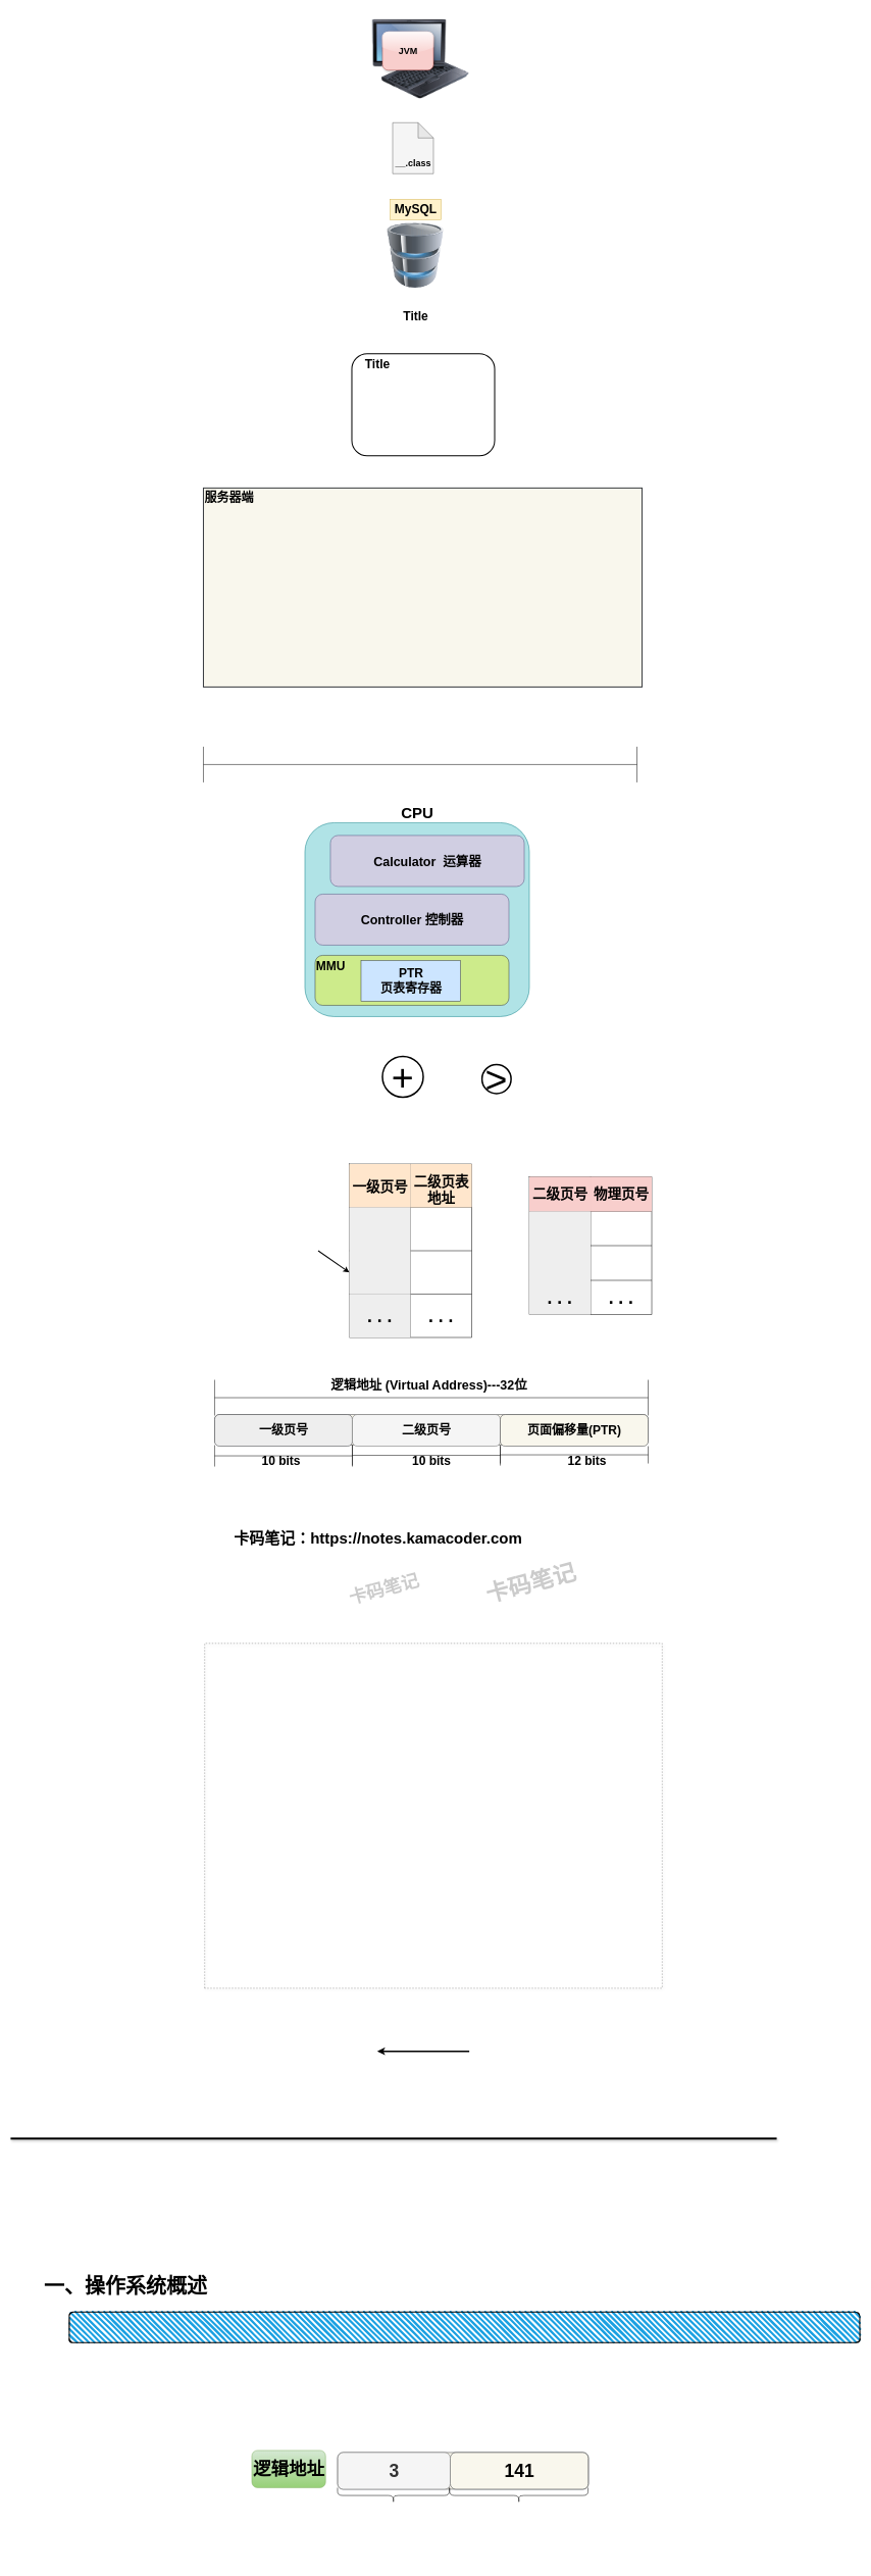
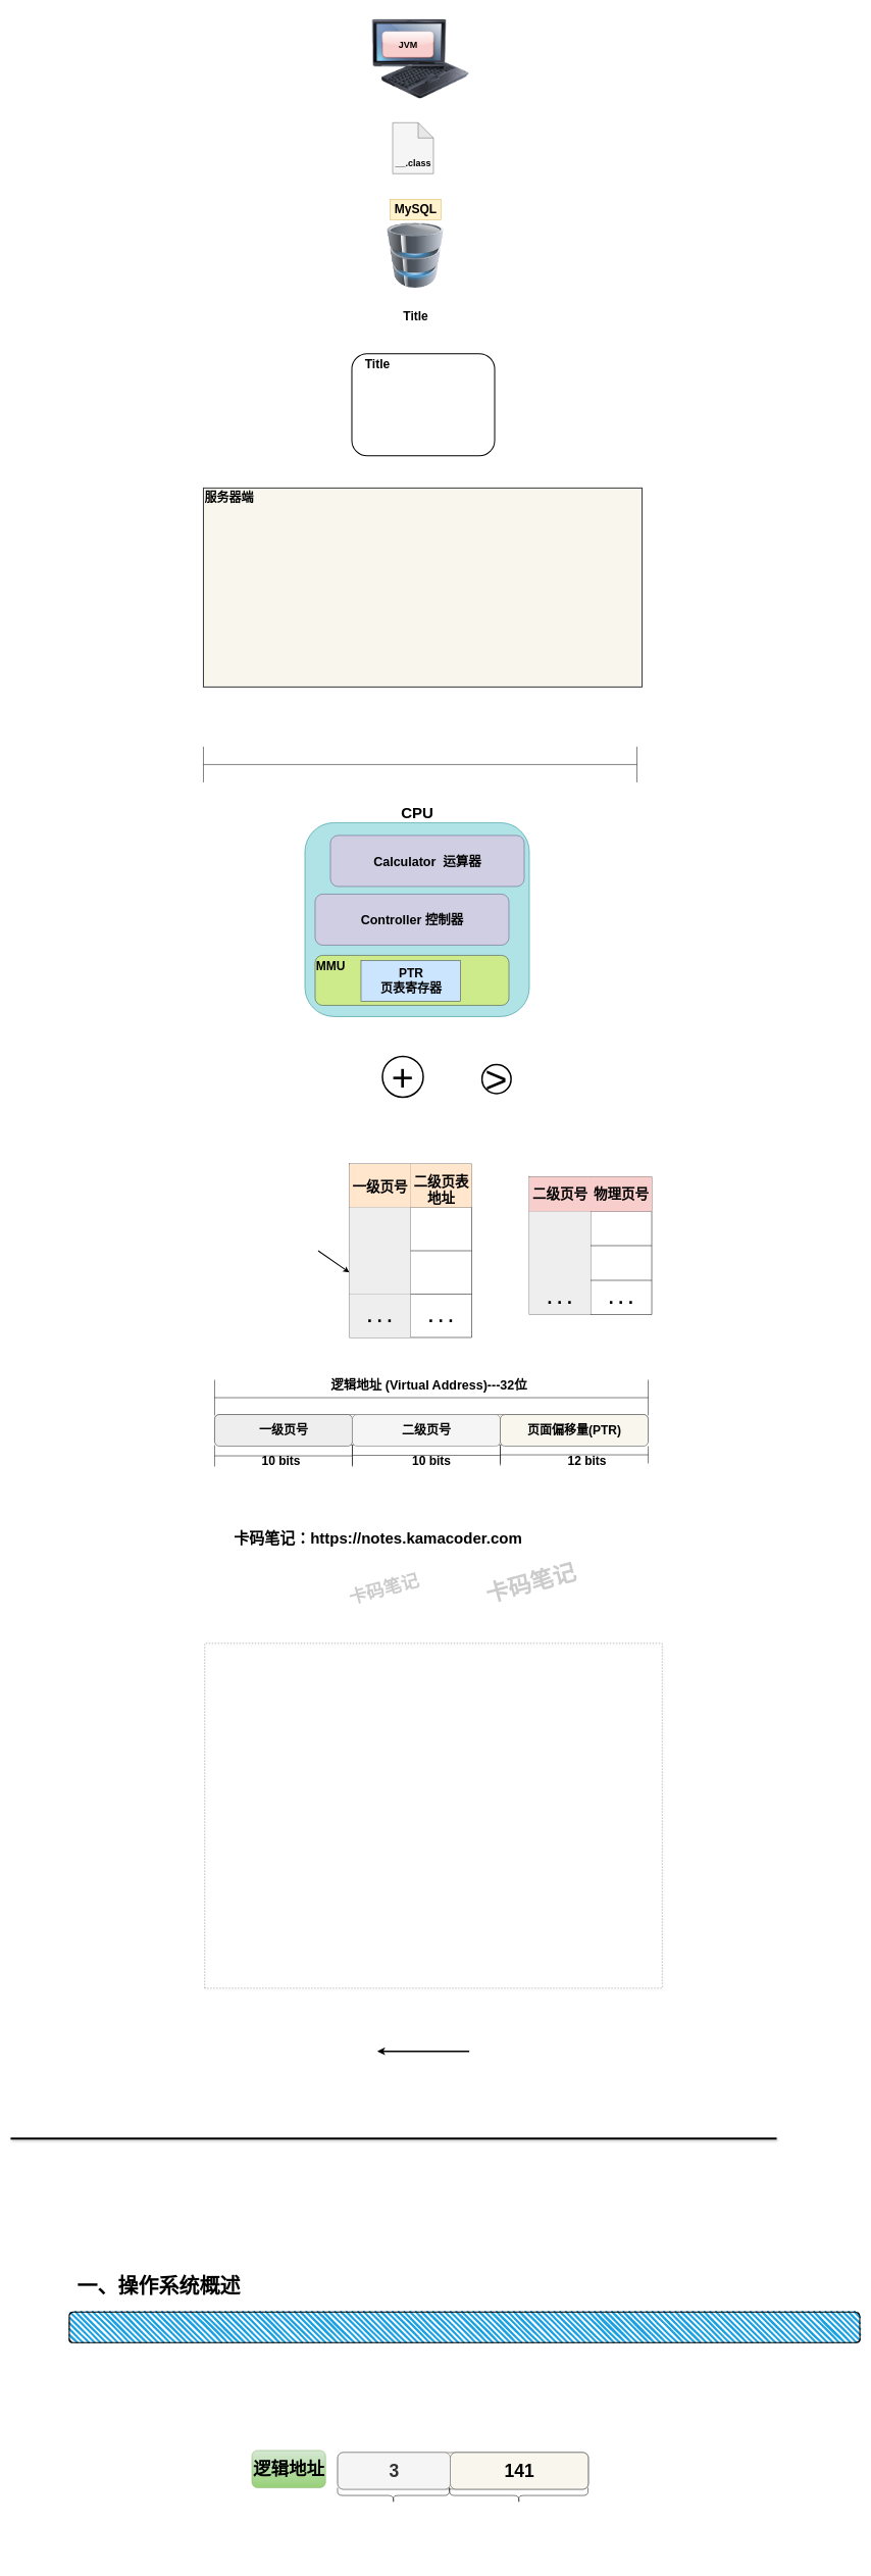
- <mxCell id="32" value="&lt;font style=&quot;font-size: 18px&quot;&gt;JVM&lt;/font&gt;" style="text;strokeColor=#b85450;fillColor=#f8cecc;html=1;fontSize=18;fontStyle=1;verticalAlign=middle;align=center;rounded=1;shadow=1;sketch=0;glass=1;" parent="1" vertex="1"><mxGeometry x="749" y="62" width="100" height="75" as="geometry" /></mxCell>
+ <mxCell id="32" value="&lt;font style=&quot;font-size: 18px&quot;&gt;JVM&lt;/font&gt;" style="text;strokeColor=#b85450;fillColor=#f8cecc;html=1;fontSize=18;fontStyle=1;verticalAlign=middle;align=center;rounded=1;shadow=1;sketch=0;glass=1;" parent="1" vertex="1"><mxGeometry x="749" y="62" width="100" height="50" as="geometry" /></mxCell>
- <mxCell id="75" value="一、操作系统概述" style="text;strokeColor=none;fillColor=none;html=1;fontSize=40;fontStyle=1;verticalAlign=middle;align=center;labelBackgroundColor=#ffffff;" parent="1" vertex="1"><mxGeometry x="60" y="4461" width="370" height="40" as="geometry" /></mxCell>
+ <mxCell id="75" value="一、操作系统概述" style="text;strokeColor=none;fillColor=none;html=1;fontSize=40;fontStyle=1;verticalAlign=middle;align=center;labelBackgroundColor=#ffffff;" parent="1" vertex="1"><mxGeometry x="125" y="4461" width="370" height="40" as="geometry" /></mxCell>
